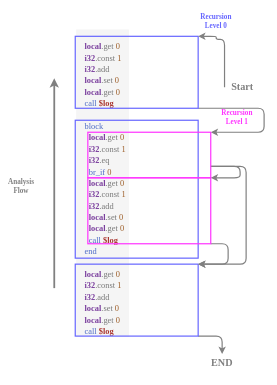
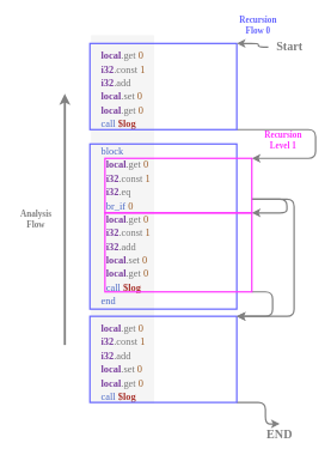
- <mxCell id="16" value="Recursion Level 0" style="text;html=1;strokeColor=none;fillColor=none;align=center;verticalAlign=middle;whiteSpace=wrap;rounded=0;fontFamily=Lucida Console;fontColor=#6666FF;fontStyle=1" vertex="1" parent="1"><mxGeometry x="330" y="20" width="60" height="30" as="geometry" /></mxCell>
+ <mxCell id="16" value="Recursion Flow 0" style="text;html=1;strokeColor=none;fillColor=none;align=center;verticalAlign=middle;whiteSpace=wrap;rounded=0;fontFamily=Lucida Console;fontColor=#6666FF;fontStyle=1" vertex="1" parent="1"><mxGeometry x="330" y="20" width="60" height="30" as="geometry" /></mxCell>
- <mxCell id="19" value="&lt;font style=&quot;font-size: 17px&quot;&gt;Start&lt;/font&gt;" style="text;html=1;strokeColor=none;fillColor=none;align=center;verticalAlign=middle;whiteSpace=wrap;rounded=0;fontFamily=Lucida Console;fontColor=#808080;fontStyle=1" vertex="1" parent="1"><mxGeometry x="374" y="130" width="60" height="30" as="geometry" /></mxCell>
+ <mxCell id="19" value="&lt;font style=&quot;font-size: 17px&quot;&gt;Start&lt;/font&gt;" style="text;html=1;strokeColor=none;fillColor=none;align=center;verticalAlign=middle;whiteSpace=wrap;rounded=0;fontFamily=Lucida Console;fontColor=#808080;fontStyle=1" vertex="1" parent="1"><mxGeometry x="374" y="50" width="60" height="30" as="geometry" /></mxCell>
- <mxCell id="4" value="Analysis&lt;br&gt;Flow" style="text;html=1;strokeColor=none;fillColor=none;align=center;verticalAlign=middle;whiteSpace=wrap;rounded=0;fontFamily=Lucida Console;fontColor=#808080;fontStyle=1" parent="1" vertex="1"><mxGeometry x="5" y="295" width="60" height="30" as="geometry" /></mxCell>
+ <mxCell id="4" value="Analysis&lt;br&gt;Flow" style="text;html=1;strokeColor=none;fillColor=none;align=center;verticalAlign=middle;whiteSpace=wrap;rounded=0;fontFamily=Lucida Console;fontColor=#808080;fontStyle=1" parent="1" vertex="1"><mxGeometry x="20" y="290" width="60" height="30" as="geometry" /></mxCell>
- <mxCell id="12" value="&lt;font style=&quot;font-size: 17px&quot;&gt;END&lt;/font&gt;" style="text;html=1;strokeColor=none;fillColor=none;align=center;verticalAlign=middle;whiteSpace=wrap;rounded=0;fontFamily=Lucida Console;fontColor=#808080;fontStyle=1" vertex="1" parent="1"><mxGeometry x="340" y="590" width="60" height="30" as="geometry" /></mxCell>
+ <mxCell id="12" value="&lt;font style=&quot;font-size: 17px&quot;&gt;END&lt;/font&gt;" style="text;html=1;strokeColor=none;fillColor=none;align=center;verticalAlign=middle;whiteSpace=wrap;rounded=0;fontFamily=Lucida Console;fontColor=#808080;fontStyle=1" vertex="1" parent="1"><mxGeometry x="360" y="590" width="60" height="30" as="geometry" /></mxCell>
